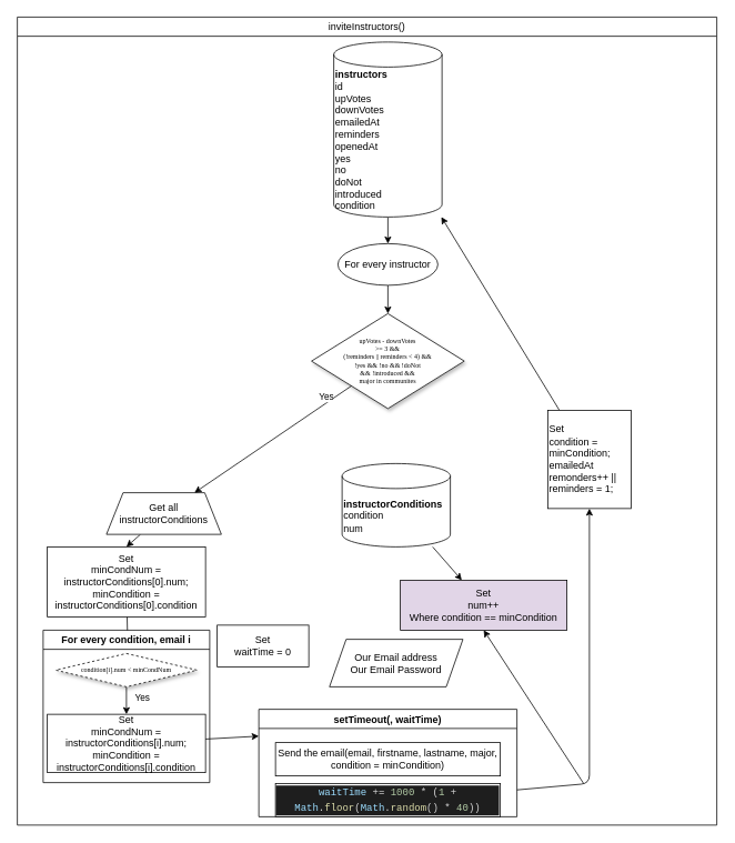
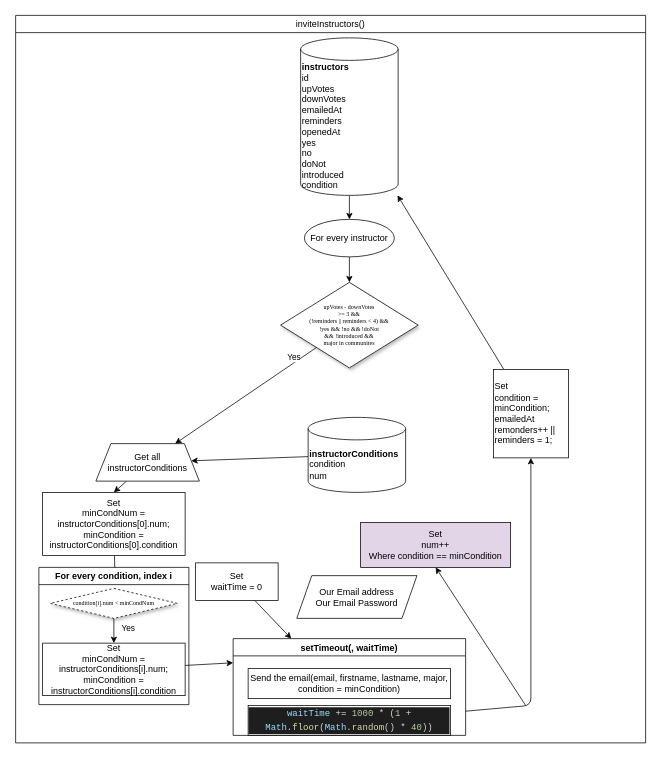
- <mxCell id="7" style="edgeStyle=none;html=1;" edge="1" parent="6" source="8" target="18"><mxGeometry relative="1" as="geometry" /></mxCell>
+ <mxCell id="7" style="edgeStyle=none;html=1;" edge="1" parent="6" source="8" target="11"><mxGeometry relative="1" as="geometry" /></mxCell>
- <mxCell id="17" value="For every condition, email i" style="swimlane;" vertex="1" parent="6"><mxGeometry x="31" y="736" width="200" height="183" as="geometry" /></mxCell>
+ <mxCell id="17" value="For every condition, index i" style="swimlane;" vertex="1" parent="6"><mxGeometry x="31" y="736" width="200" height="183" as="geometry" /></mxCell>
+ <mxCell id="31" style="edgeStyle=none;html=1;entryX=0.25;entryY=0;entryDx=0;entryDy=0;" edge="1" parent="1" source="23" target="28"><mxGeometry relative="1" as="geometry" /></mxCell>
